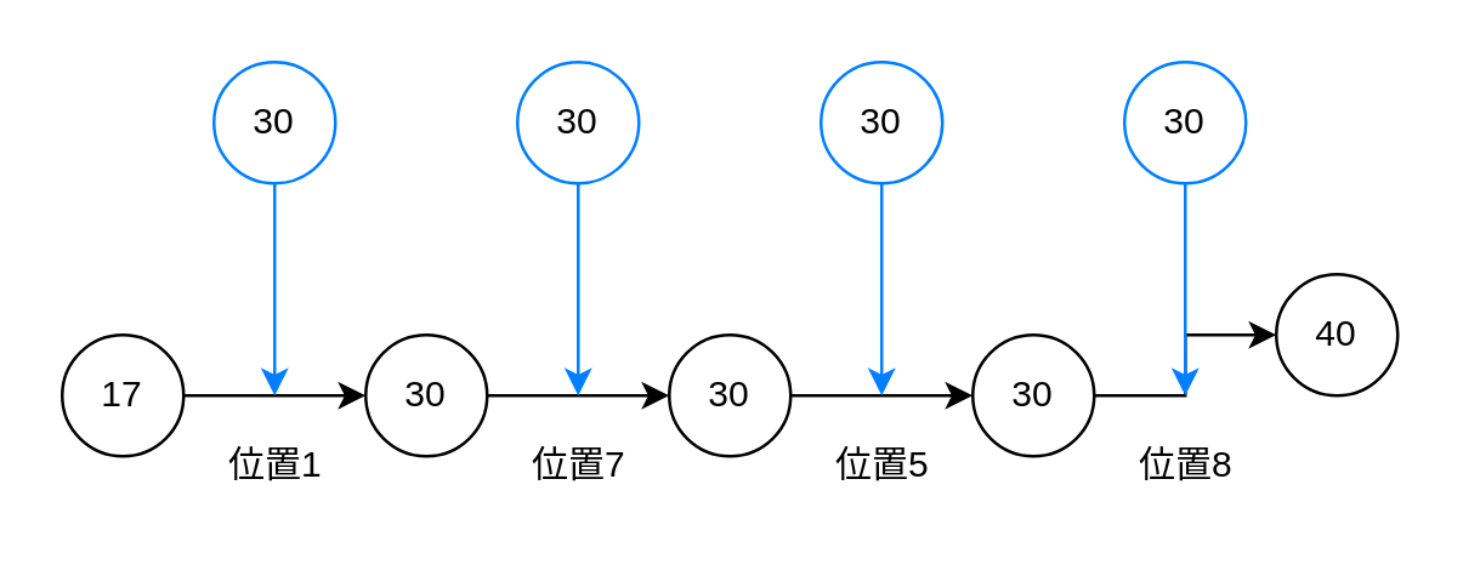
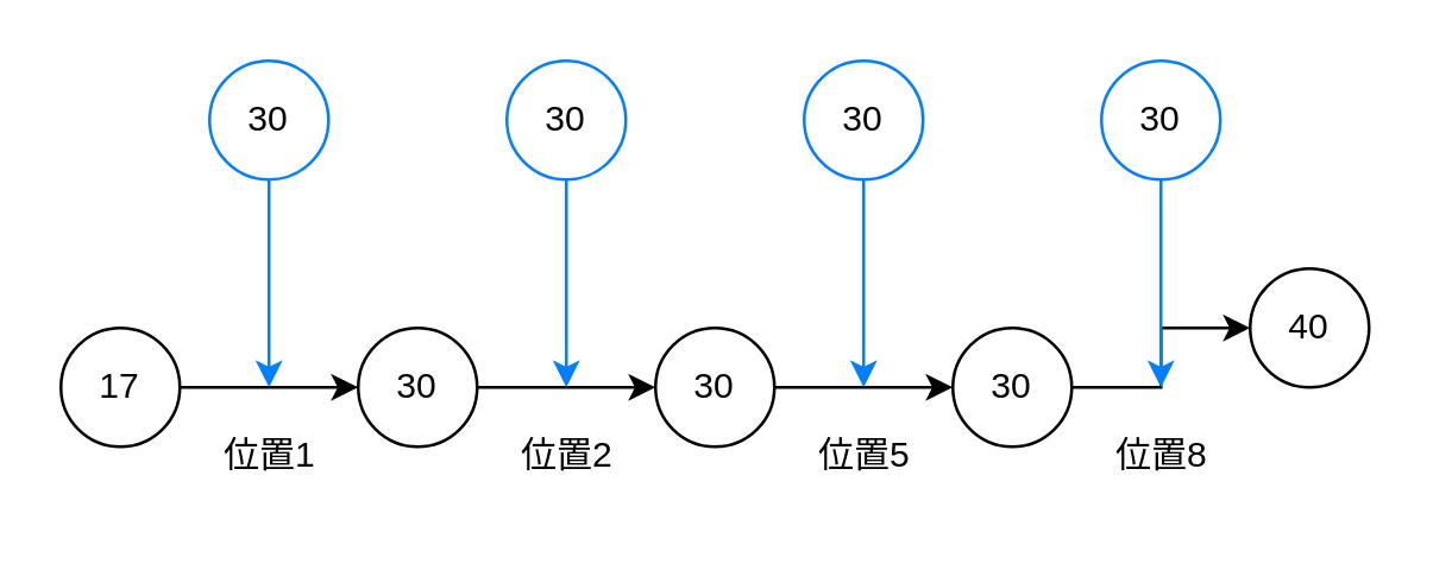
- <mxCell id="20" value="位置7" style="text;html=1;align=center;verticalAlign=middle;resizable=0;points=[];autosize=1;strokeColor=none;fillColor=none;" vertex="1" parent="1"><mxGeometry x="165" y="138" width="50" height="30" as="geometry" /></mxCell>
+ <mxCell id="20" value="位置2" style="text;html=1;align=center;verticalAlign=middle;resizable=0;points=[];autosize=1;strokeColor=none;fillColor=none;" vertex="1" parent="1"><mxGeometry x="165" y="138" width="50" height="30" as="geometry" /></mxCell>
